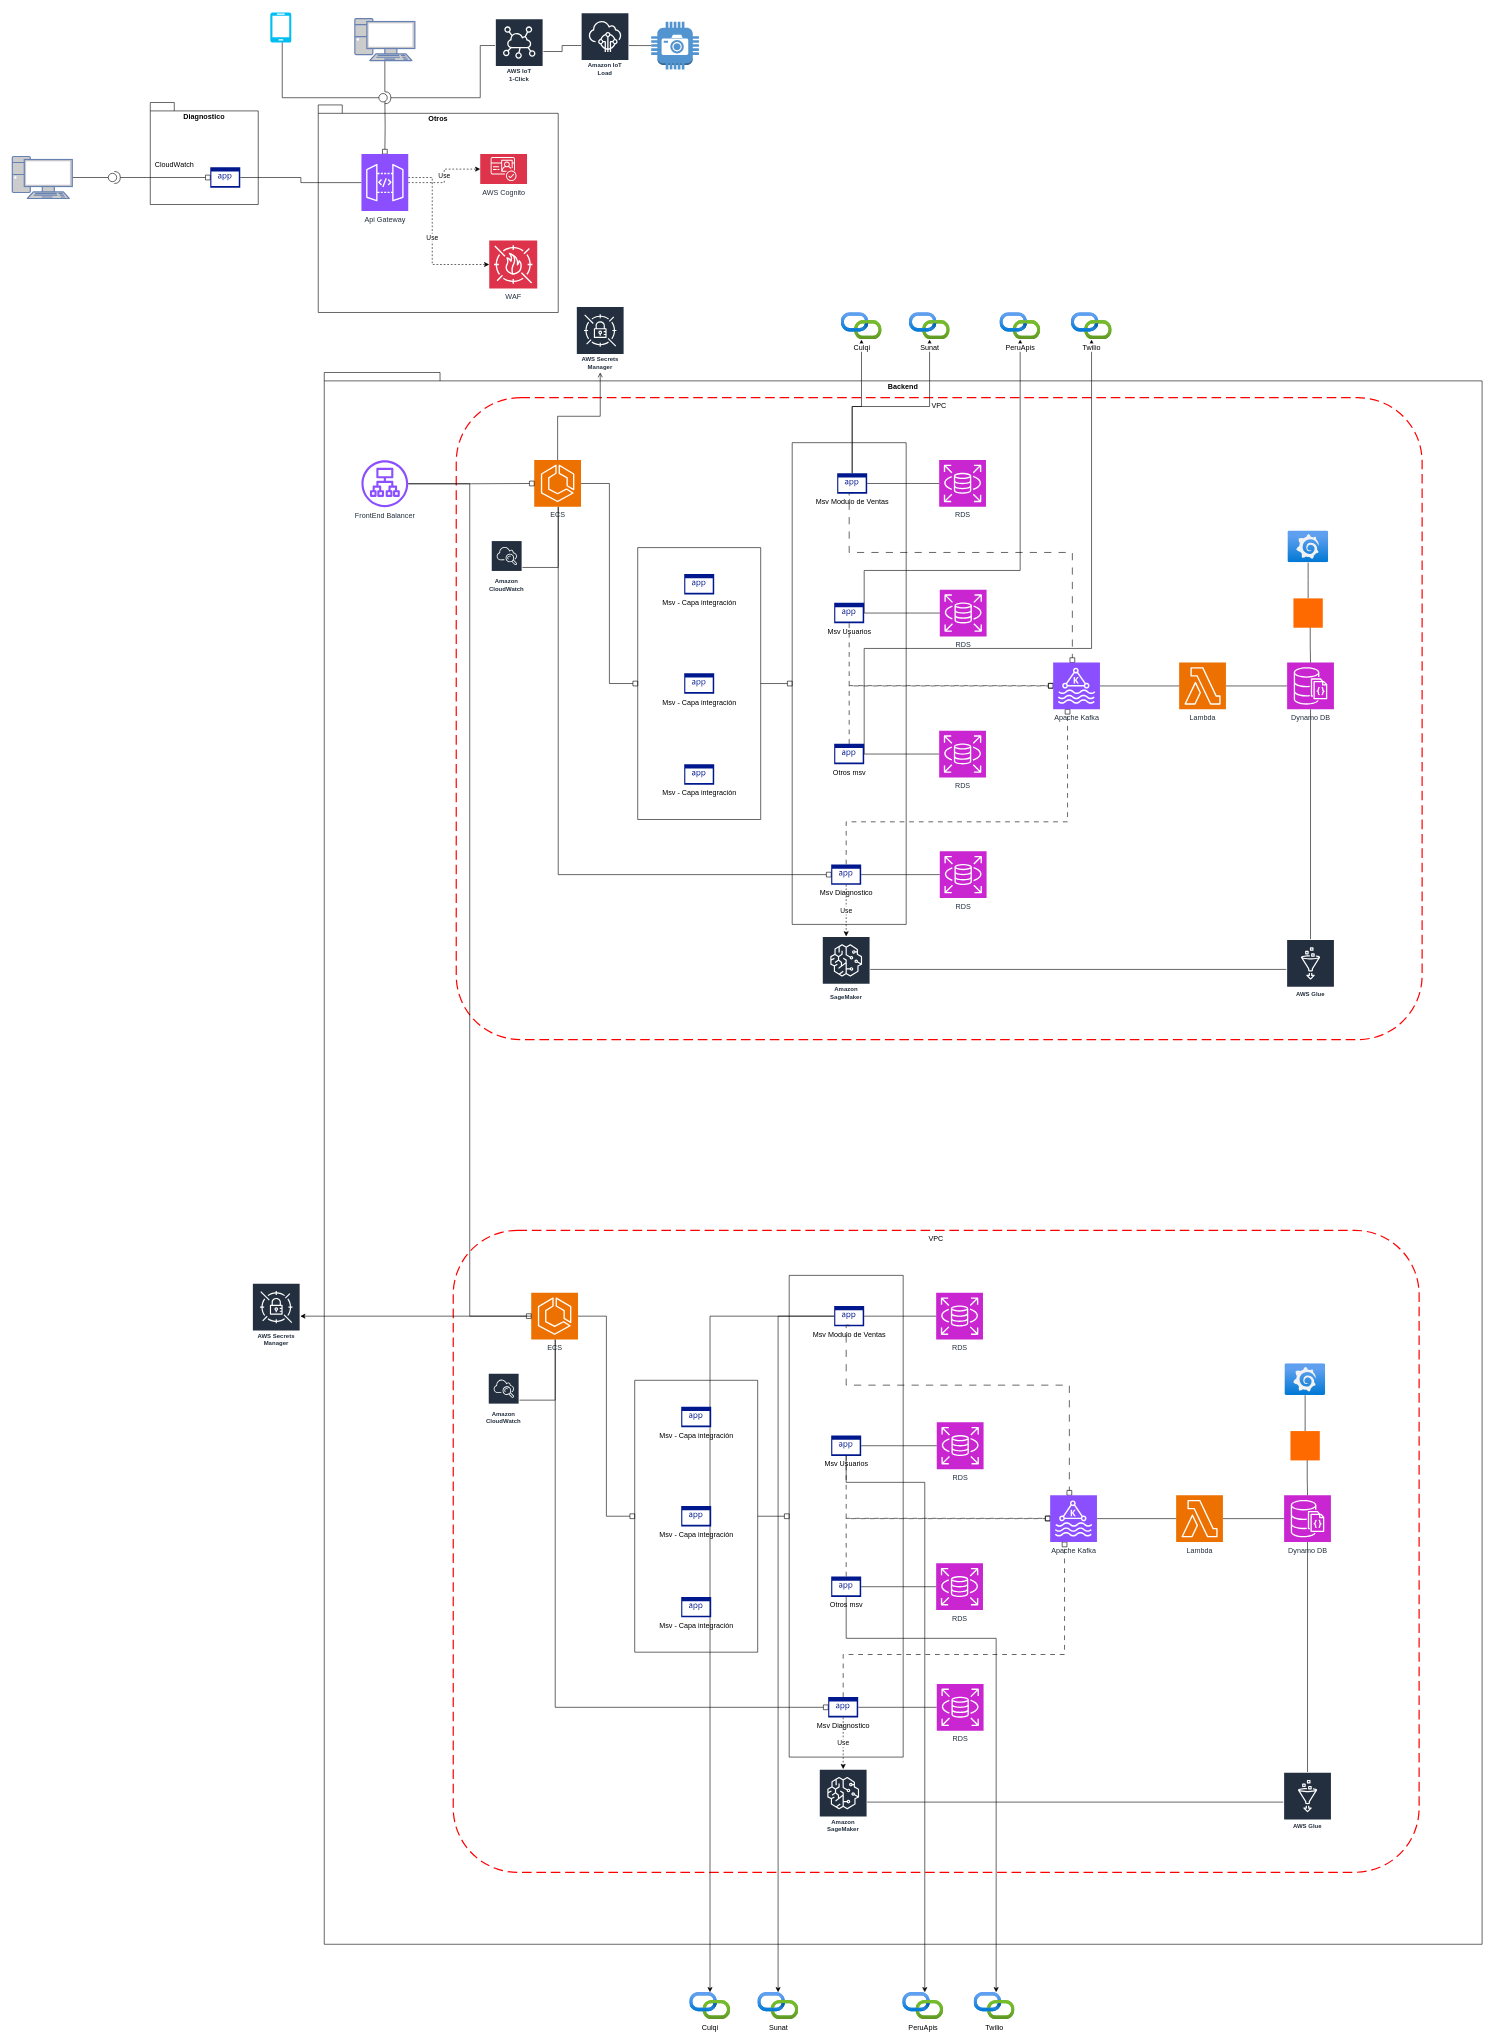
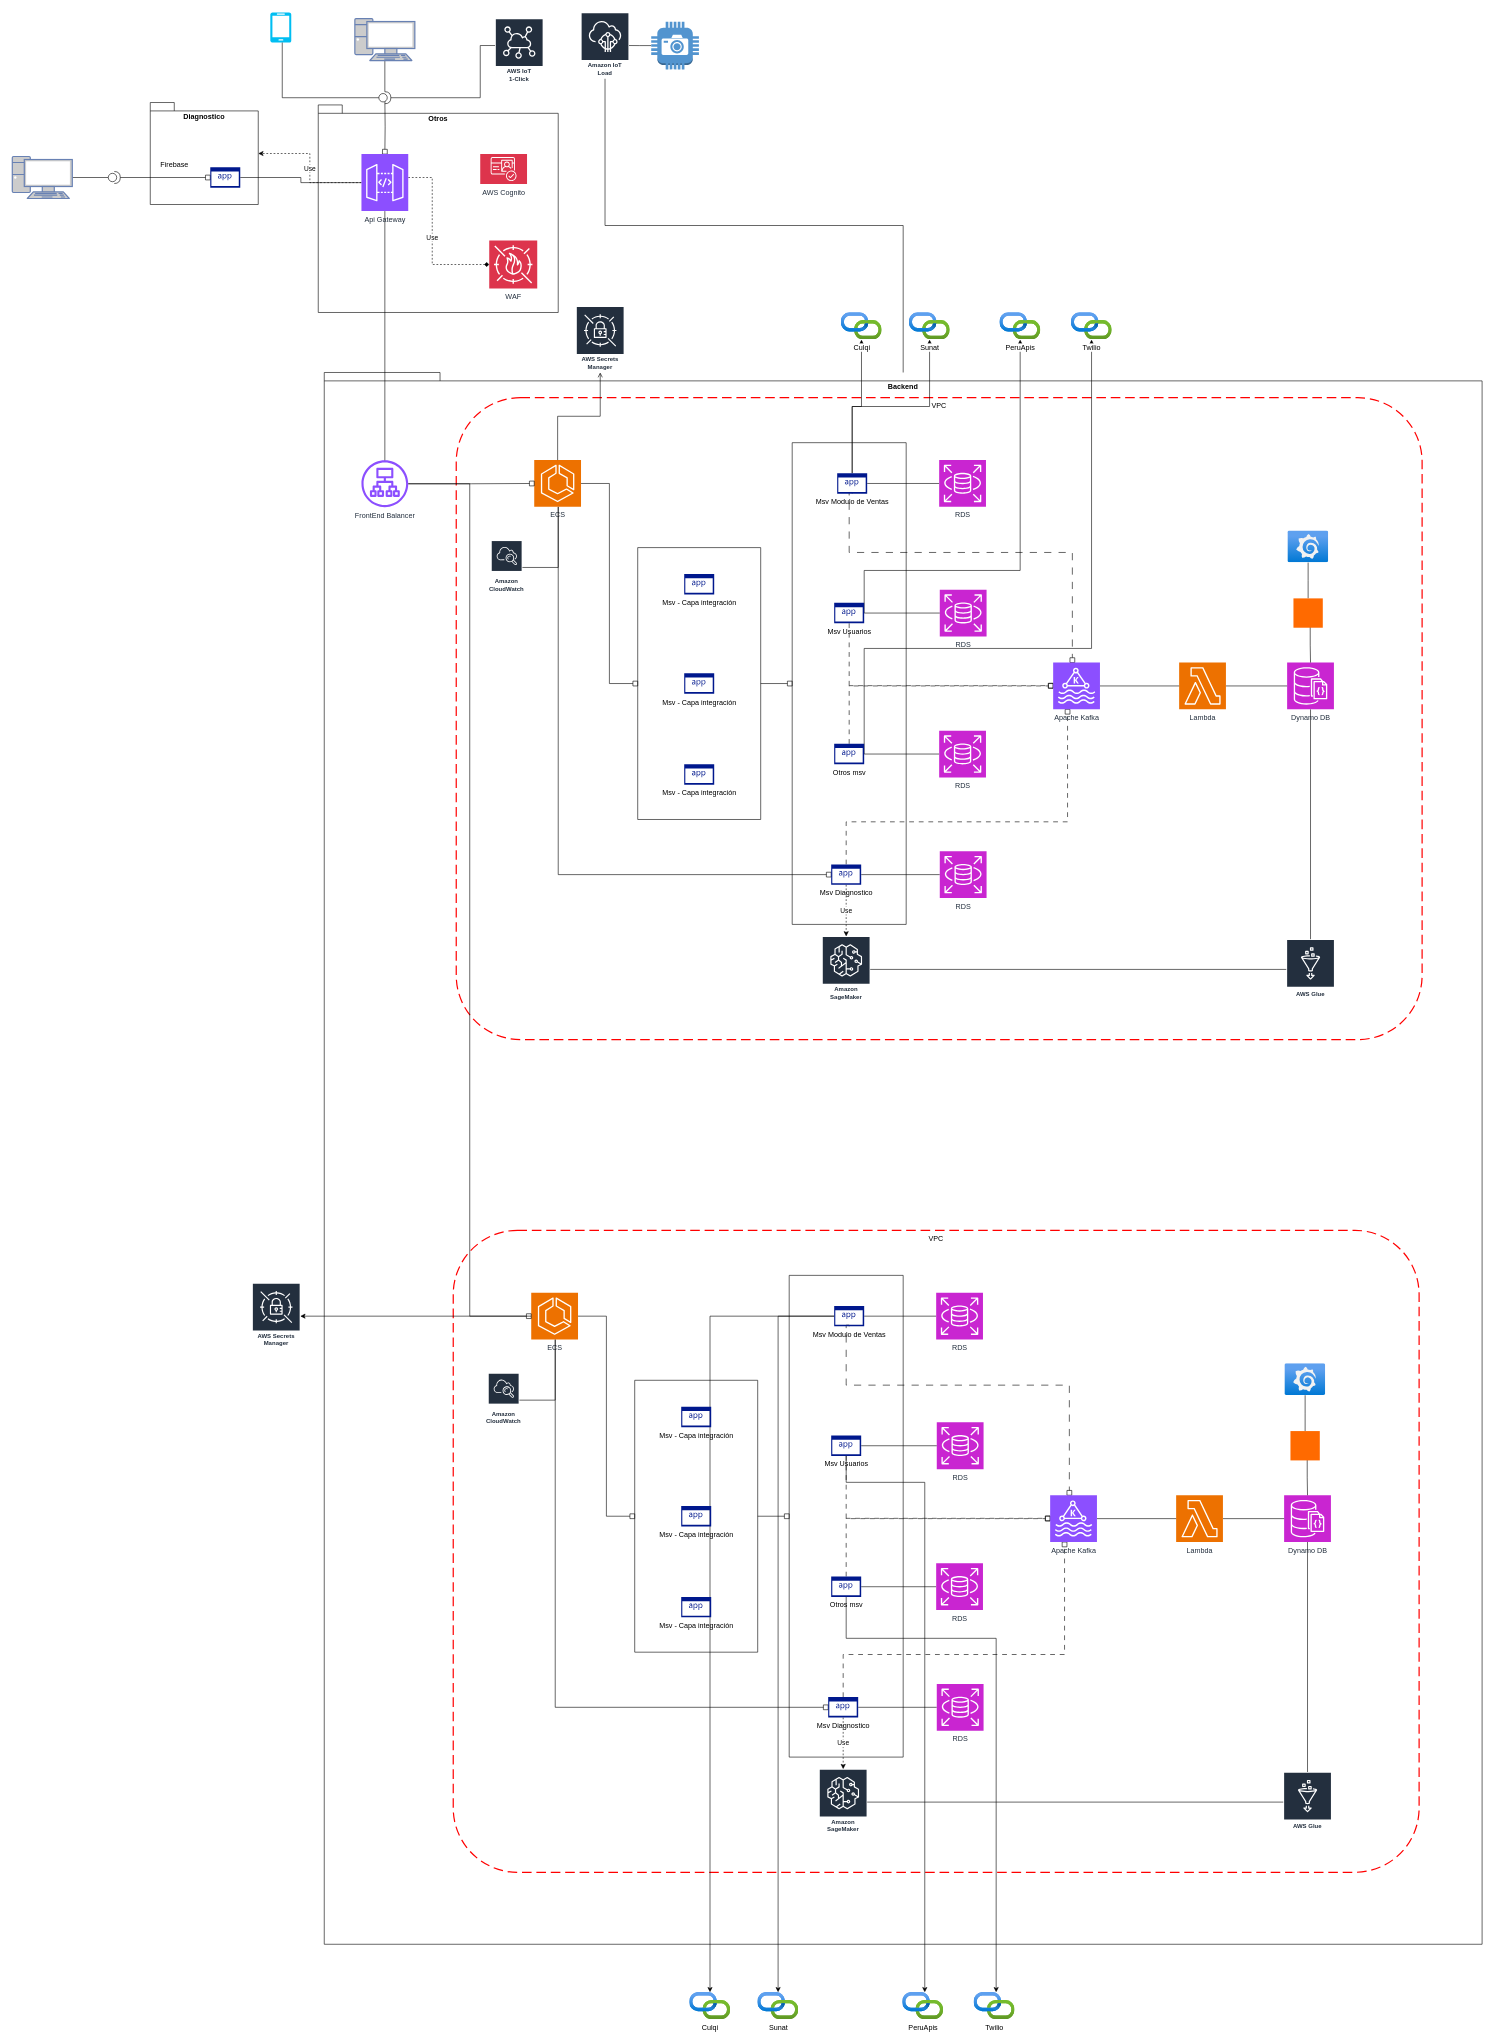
- <mxCell id="33" style="edgeStyle=orthogonalEdgeStyle;rounded=0;orthogonalLoop=1;jettySize=auto;html=1;endArrow=none;startFill=0;" edge="1" parent="1" source="34" target="36"><mxGeometry relative="1" as="geometry" /></mxCell>
+ <mxCell id="33" style="edgeStyle=orthogonalEdgeStyle;rounded=0;orthogonalLoop=1;jettySize=auto;html=1;endArrow=none;startFill=0;" edge="1" parent="1" source="34" target="2"><mxGeometry relative="1" as="geometry" /></mxCell>
- <mxCell id="37" value="CloudWatch" style="shape=image;html=1;verticalAlign=top;verticalLabelPosition=bottom;labelBackgroundColor=#ffffff;imageAspect=0;aspect=fixed;image=https://cdn2.iconfinder.com/data/icons/boxicons-logos/24/bxl-firebase-128.png" vertex="1" parent="1"><mxGeometry x="260" y="200" width="60" height="60" as="geometry" /></mxCell>
+ <mxCell id="37" value="Firebase" style="shape=image;html=1;verticalAlign=top;verticalLabelPosition=bottom;labelBackgroundColor=#ffffff;imageAspect=0;aspect=fixed;image=https://cdn2.iconfinder.com/data/icons/boxicons-logos/24/bxl-firebase-128.png" vertex="1" parent="1"><mxGeometry x="260" y="200" width="60" height="60" as="geometry" /></mxCell>
- <mxCell id="8" value="Use" style="edgeStyle=orthogonalEdgeStyle;rounded=0;orthogonalLoop=1;jettySize=auto;html=1;dashed=1;" edge="1" parent="1" source="30" target="16"><mxGeometry relative="1" as="geometry"><mxPoint x="711" y="269" as="sourcePoint" /><mxPoint x="830" y="324" as="targetPoint" /></mxGeometry></mxCell>
+ <mxCell id="8" value="Use" style="edgeStyle=orthogonalEdgeStyle;rounded=0;orthogonalLoop=1;jettySize=auto;html=1;dashed=1;" edge="1" parent="1" source="30" target="6"><mxGeometry relative="1" as="geometry"><mxPoint x="711" y="269" as="sourcePoint" /><mxPoint x="830" y="324" as="targetPoint" /></mxGeometry></mxCell>
- <mxCell id="28" value="Use" style="edgeStyle=orthogonalEdgeStyle;rounded=0;orthogonalLoop=1;jettySize=auto;html=1;dashed=1;" edge="1" parent="1" source="30" target="48"><mxGeometry relative="1" as="geometry"><Array as="points"><mxPoint x="720" y="295" /><mxPoint x="720" y="440" /></Array></mxGeometry></mxCell>
+ <mxCell id="28" value="Use" style="edgeStyle=orthogonalEdgeStyle;rounded=0;orthogonalLoop=1;jettySize=auto;html=1;dashed=1;endArrow=diamond;" edge="1" parent="1" source="30" target="48"><mxGeometry relative="1" as="geometry"><Array as="points"><mxPoint x="720" y="295" /><mxPoint x="720" y="440" /></Array></mxGeometry></mxCell>
+ <mxCell id="29" style="edgeStyle=orthogonalEdgeStyle;rounded=0;orthogonalLoop=1;jettySize=auto;html=1;endArrow=none;startFill=0;" edge="1" parent="1" source="30" target="27"><mxGeometry relative="1" as="geometry" /></mxCell>
